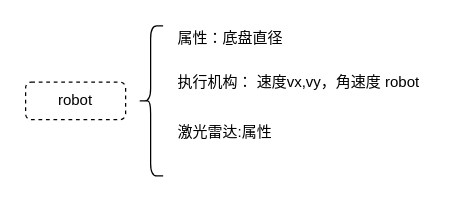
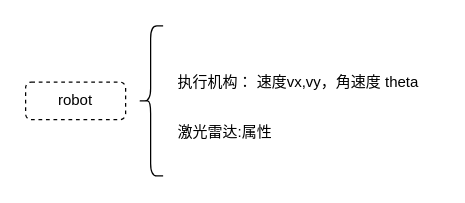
- <mxCell id="4" value="属性：底盘直径" style="text;html=1;resizable=0;points=[];autosize=1;align=left;verticalAlign=top;spacingTop=-4;" vertex="1" parent="1"><mxGeometry x="140" y="20" width="100" height="20" as="geometry" /></mxCell>
- <mxCell id="5" value="执行机构： 速度vx,vy，角速度 robot&lt;br&gt;&lt;br&gt;" style="text;html=1;resizable=0;points=[];autosize=1;align=left;verticalAlign=top;spacingTop=-4;" vertex="1" parent="1"><mxGeometry x="140" y="55" width="210" height="30" as="geometry" /></mxCell>
+ <mxCell id="5" value="执行机构： 速度vx,vy，角速度 theta&lt;br&gt;&lt;br&gt;" style="text;html=1;resizable=0;points=[];autosize=1;align=left;verticalAlign=top;spacingTop=-4;" vertex="1" parent="1"><mxGeometry x="140" y="55" width="210" height="30" as="geometry" /></mxCell>
